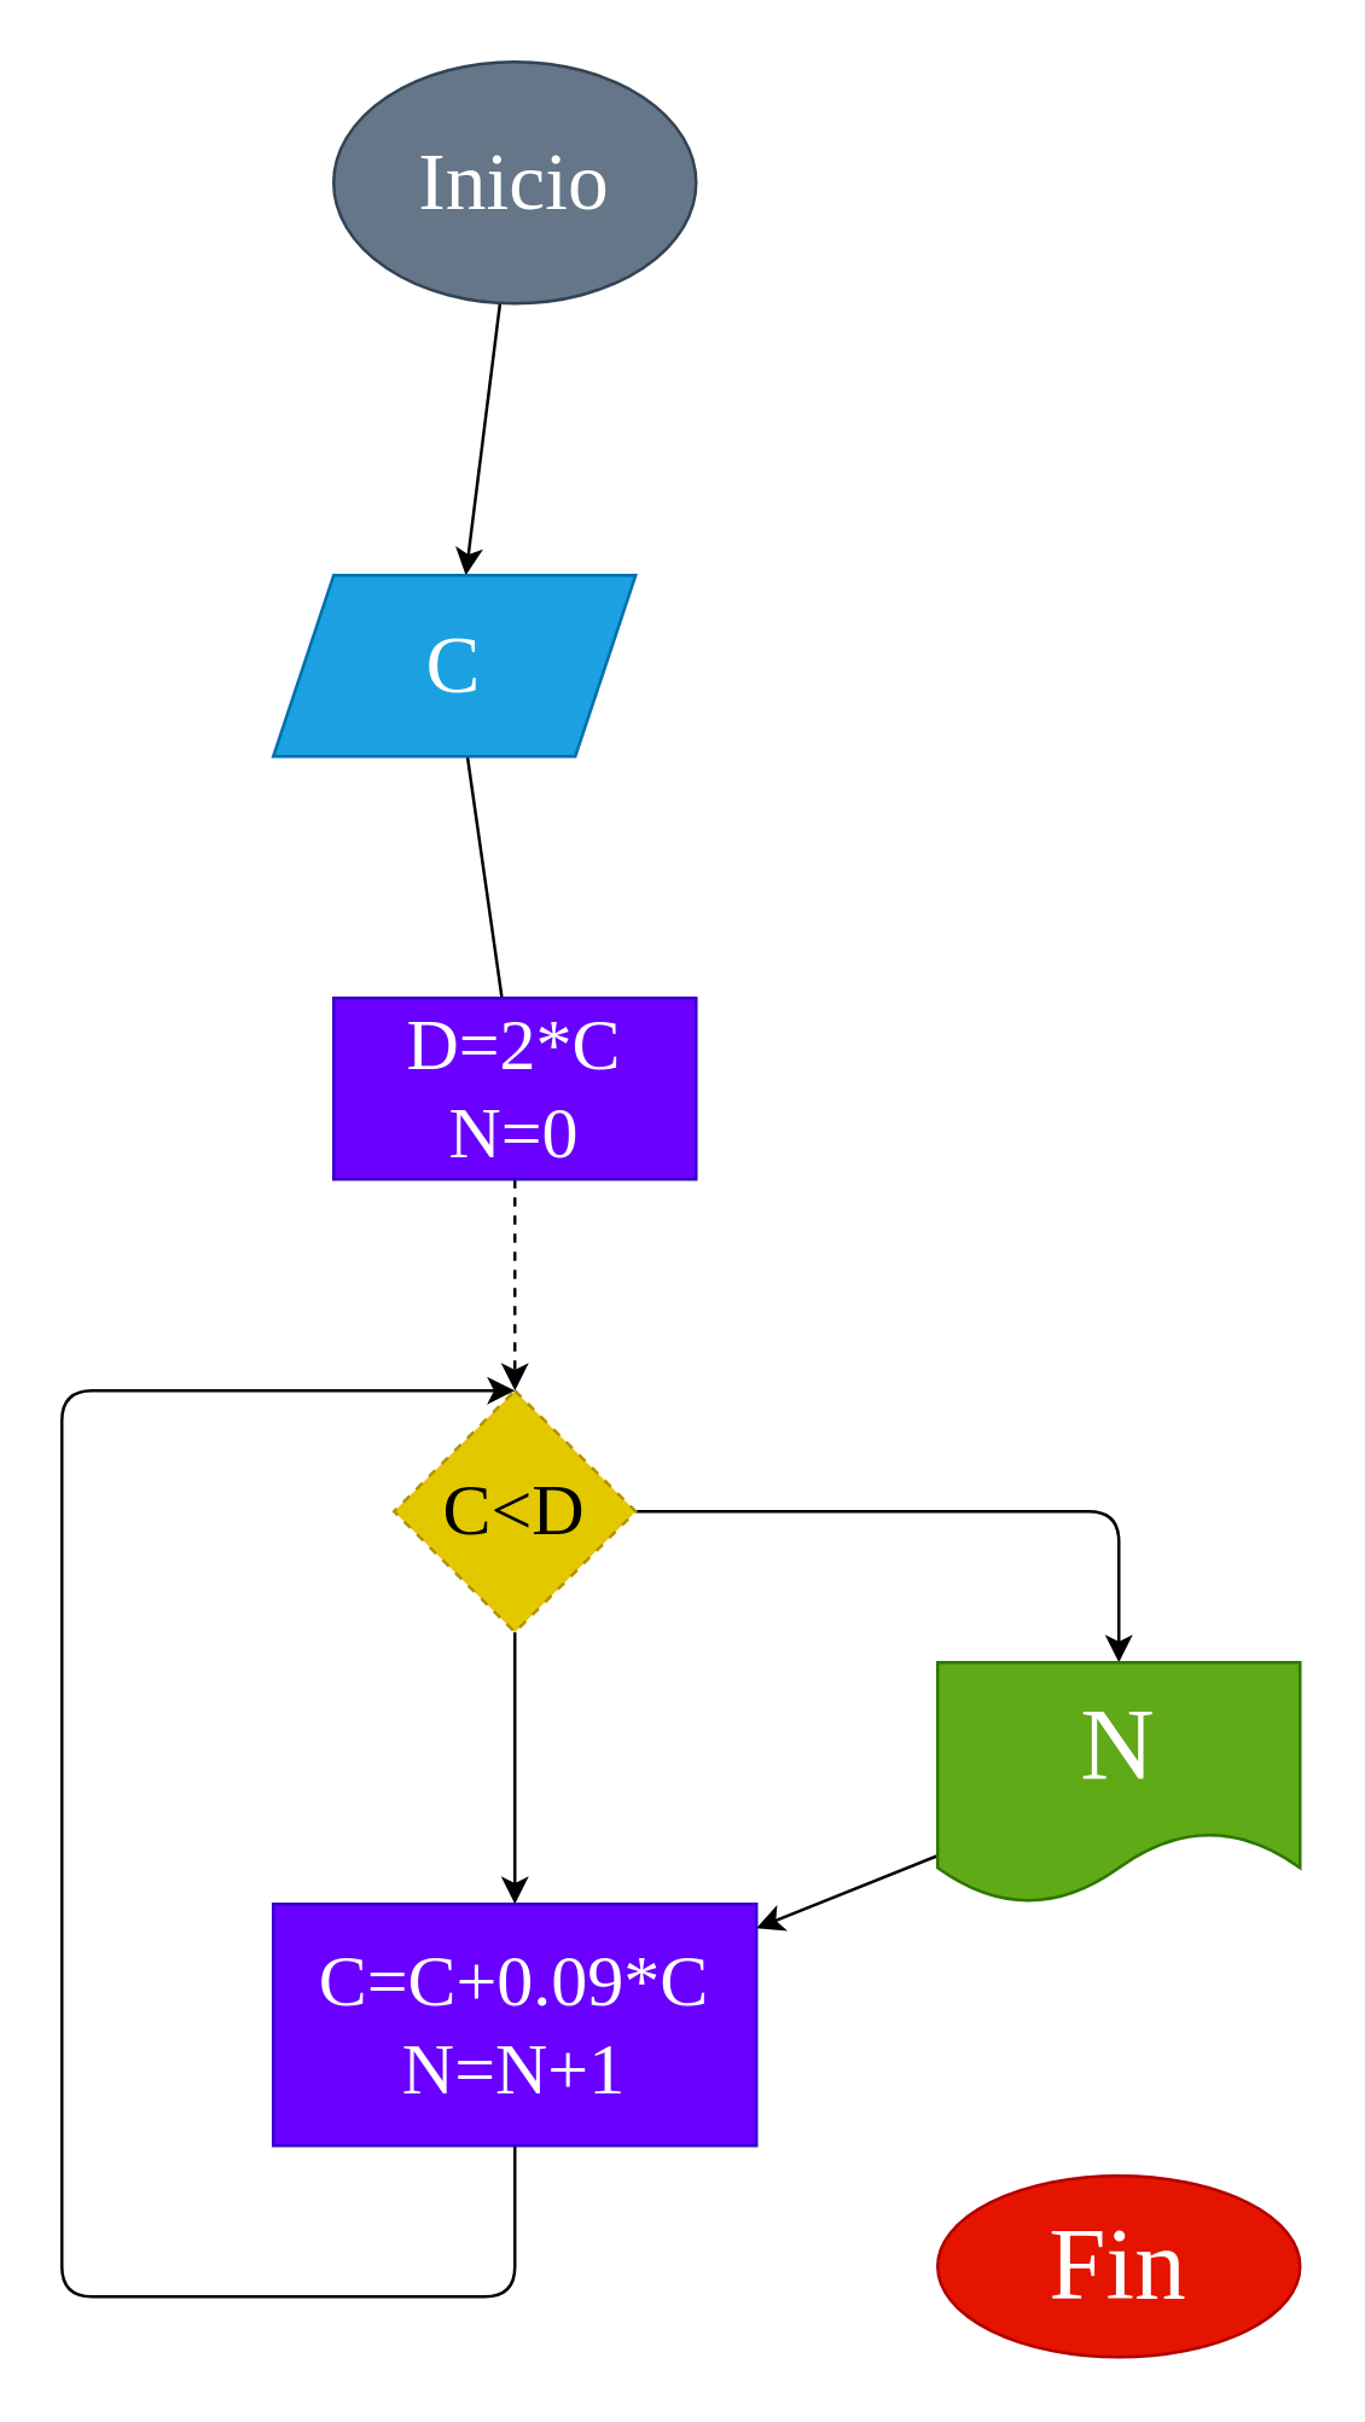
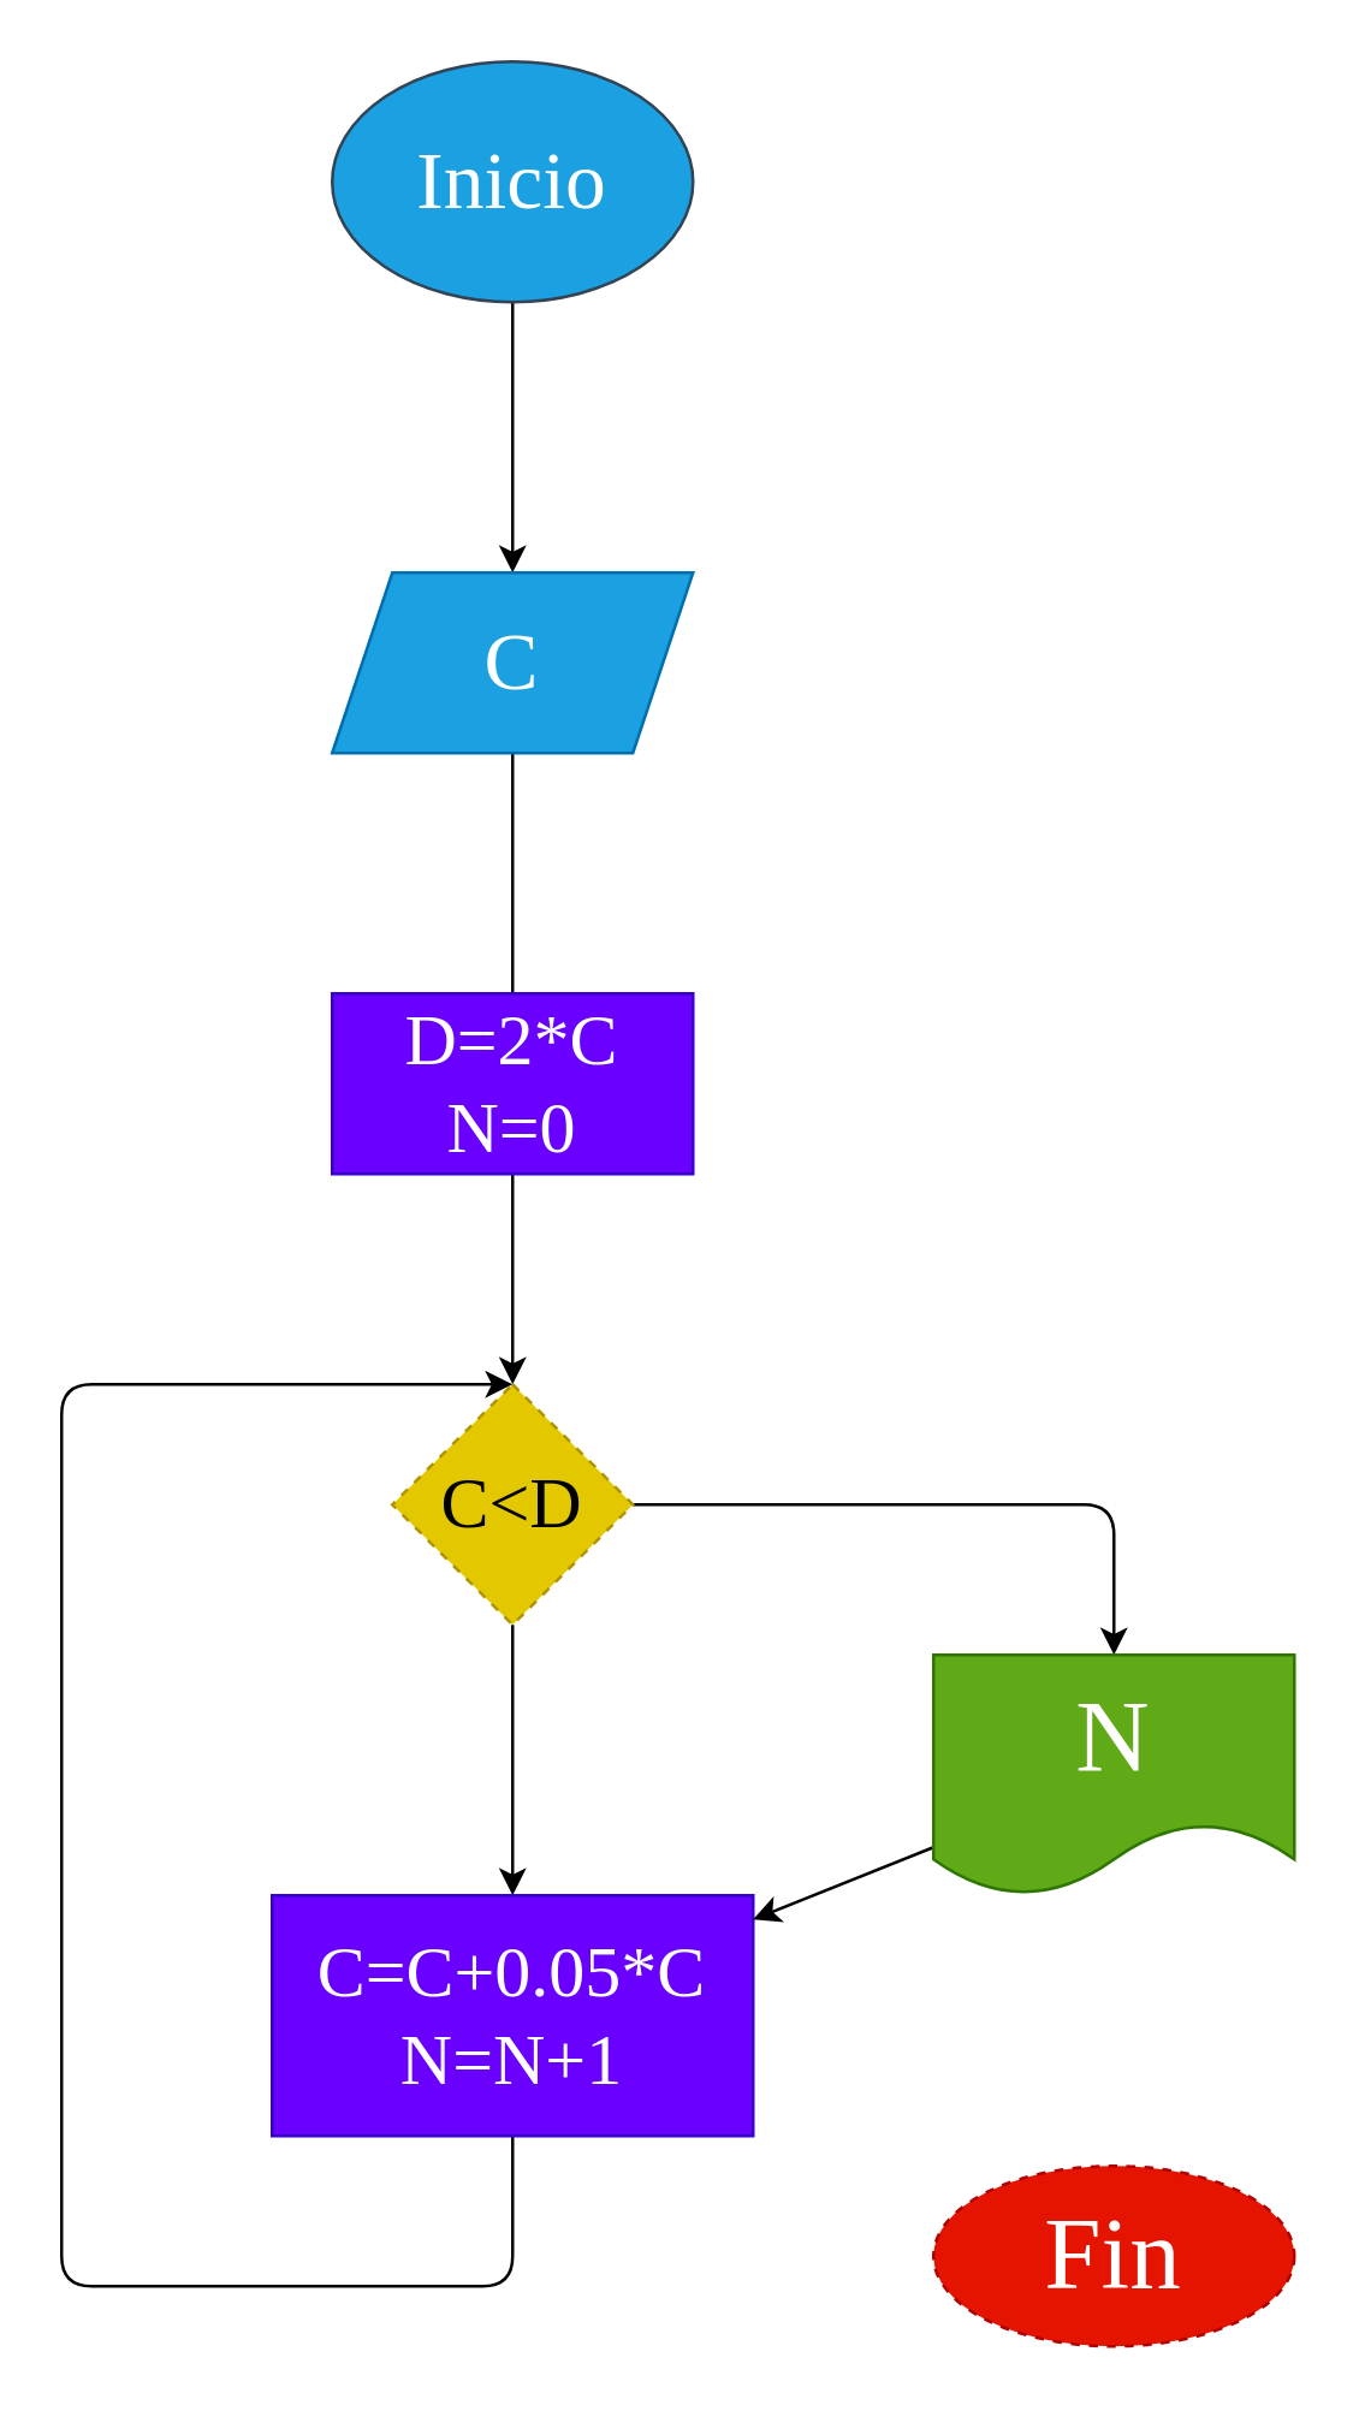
- <mxCell id="3" value="Inicio" style="ellipse;whiteSpace=wrap;html=1;fillColor=#647687;fontColor=#ffffff;strokeColor=#314354;fontFamily=Comic Sans MS;fontSize=27;" vertex="1" parent="1"><mxGeometry x="110" y="20" width="120" height="80" as="geometry" /></mxCell>
+ <mxCell id="3" value="Inicio" style="ellipse;whiteSpace=wrap;html=1;fillColor=#1ba1e2;fontColor=#ffffff;strokeColor=#314354;fontFamily=Comic Sans MS;fontSize=27;" vertex="1" parent="1"><mxGeometry x="110" y="20" width="120" height="80" as="geometry" /></mxCell>
- <mxCell id="5" value="C" style="shape=parallelogram;perimeter=parallelogramPerimeter;whiteSpace=wrap;html=1;fixedSize=1;fontSize=27;fontFamily=Comic Sans MS;fillColor=#1ba1e2;strokeColor=#006EAF;fontColor=#ffffff;" vertex="1" parent="1"><mxGeometry x="90" y="190" width="120" height="60" as="geometry" /></mxCell>
+ <mxCell id="5" value="C" style="shape=parallelogram;perimeter=parallelogramPerimeter;whiteSpace=wrap;html=1;fixedSize=1;fontSize=27;fontFamily=Comic Sans MS;fillColor=#1ba1e2;strokeColor=#006EAF;fontColor=#ffffff;" vertex="1" parent="1"><mxGeometry x="110" y="190" width="120" height="60" as="geometry" /></mxCell>
- <mxCell id="6" value="" style="edgeStyle=none;html=1;fontFamily=Comic Sans MS;fontSize=24;dashed=1;" edge="1" parent="1" source="7" target="10"><mxGeometry relative="1" as="geometry" /></mxCell>
+ <mxCell id="6" value="" style="edgeStyle=none;html=1;fontFamily=Comic Sans MS;fontSize=24;" edge="1" parent="1" source="7" target="10"><mxGeometry relative="1" as="geometry" /></mxCell>
- <mxCell id="12" value="C=C+0.09*C&lt;br&gt;N=N+1" style="whiteSpace=wrap;html=1;fontSize=24;fontFamily=Comic Sans MS;fillColor=#6a00ff;strokeColor=#3700CC;fontColor=#ffffff;" vertex="1" parent="1"><mxGeometry x="90" y="630" width="160" height="80" as="geometry" /></mxCell>
+ <mxCell id="12" value="C=C+0.05*C&lt;br&gt;N=N+1" style="whiteSpace=wrap;html=1;fontSize=24;fontFamily=Comic Sans MS;fillColor=#6a00ff;strokeColor=#3700CC;fontColor=#ffffff;" vertex="1" parent="1"><mxGeometry x="90" y="630" width="160" height="80" as="geometry" /></mxCell>
- <mxCell id="15" value="Fin" style="ellipse;whiteSpace=wrap;html=1;fontSize=34;fontFamily=Comic Sans MS;fillColor=#e51400;strokeColor=#B20000;fontColor=#ffffff;" vertex="1" parent="1"><mxGeometry x="310" y="720" width="120" height="60" as="geometry" /></mxCell>
+ <mxCell id="15" value="Fin" style="ellipse;whiteSpace=wrap;html=1;fontSize=34;fontFamily=Comic Sans MS;fillColor=#e51400;strokeColor=#B20000;fontColor=#ffffff;dashed=1;" vertex="1" parent="1"><mxGeometry x="310" y="720" width="120" height="60" as="geometry" /></mxCell>
